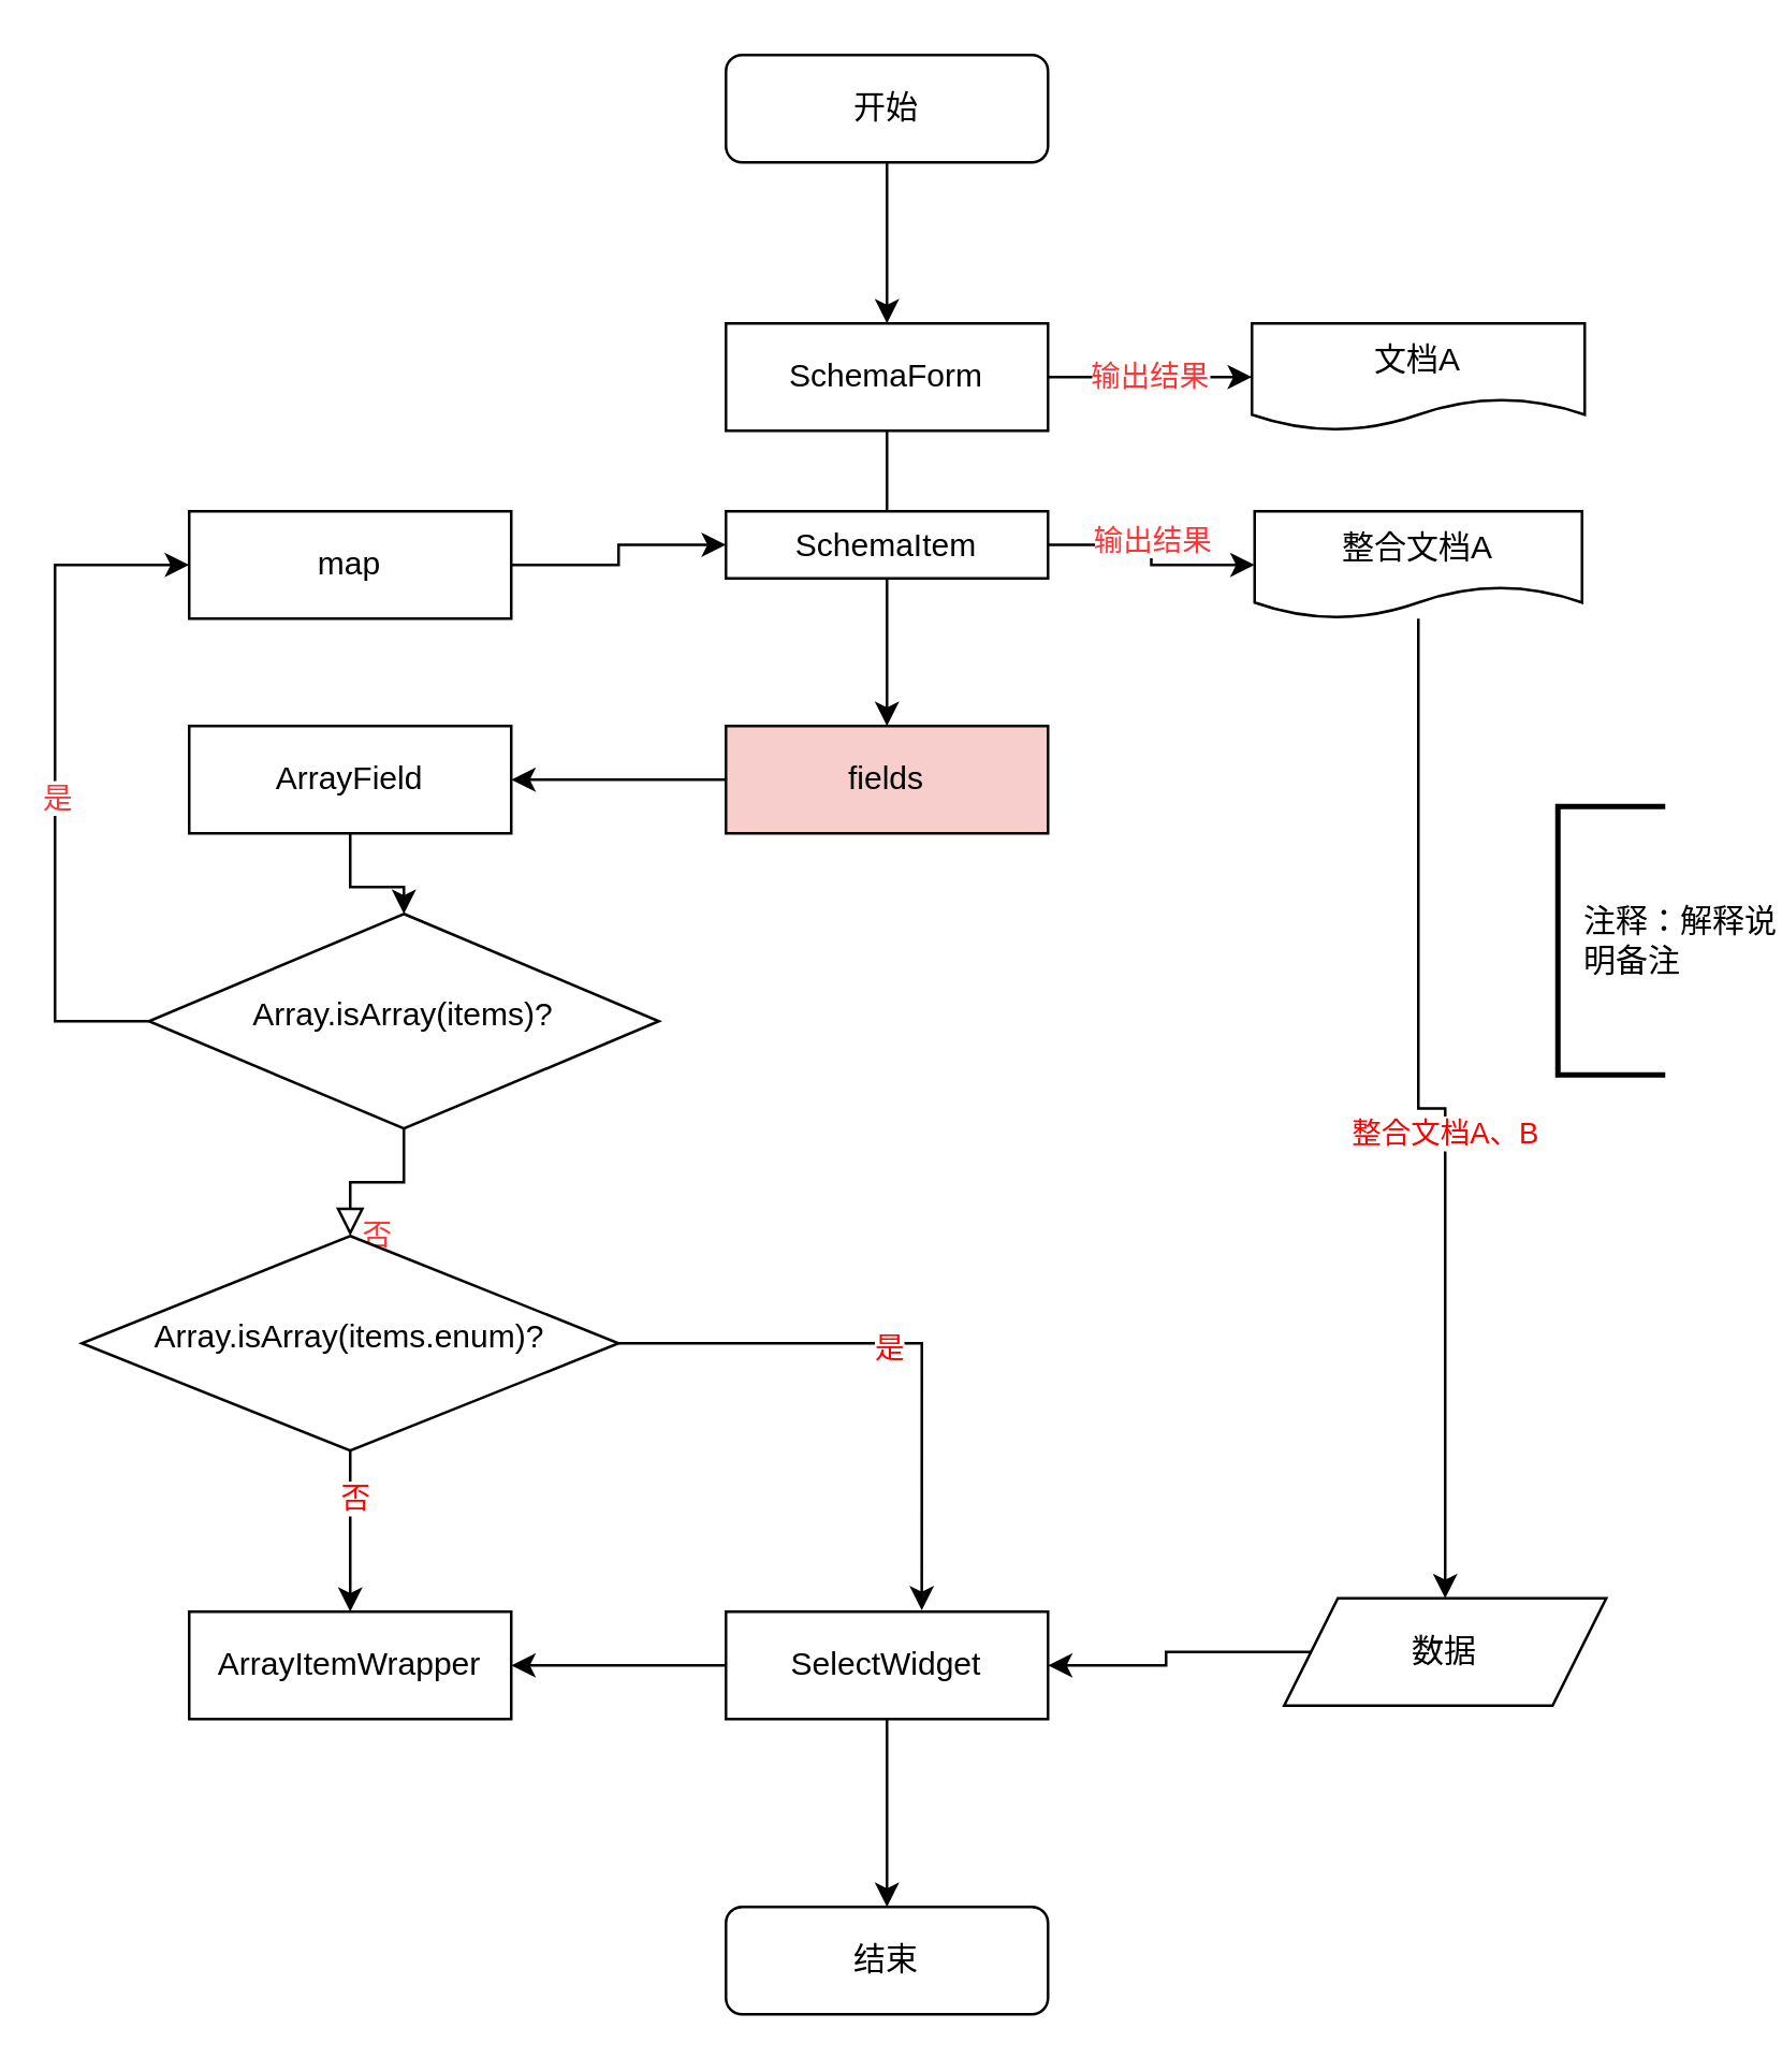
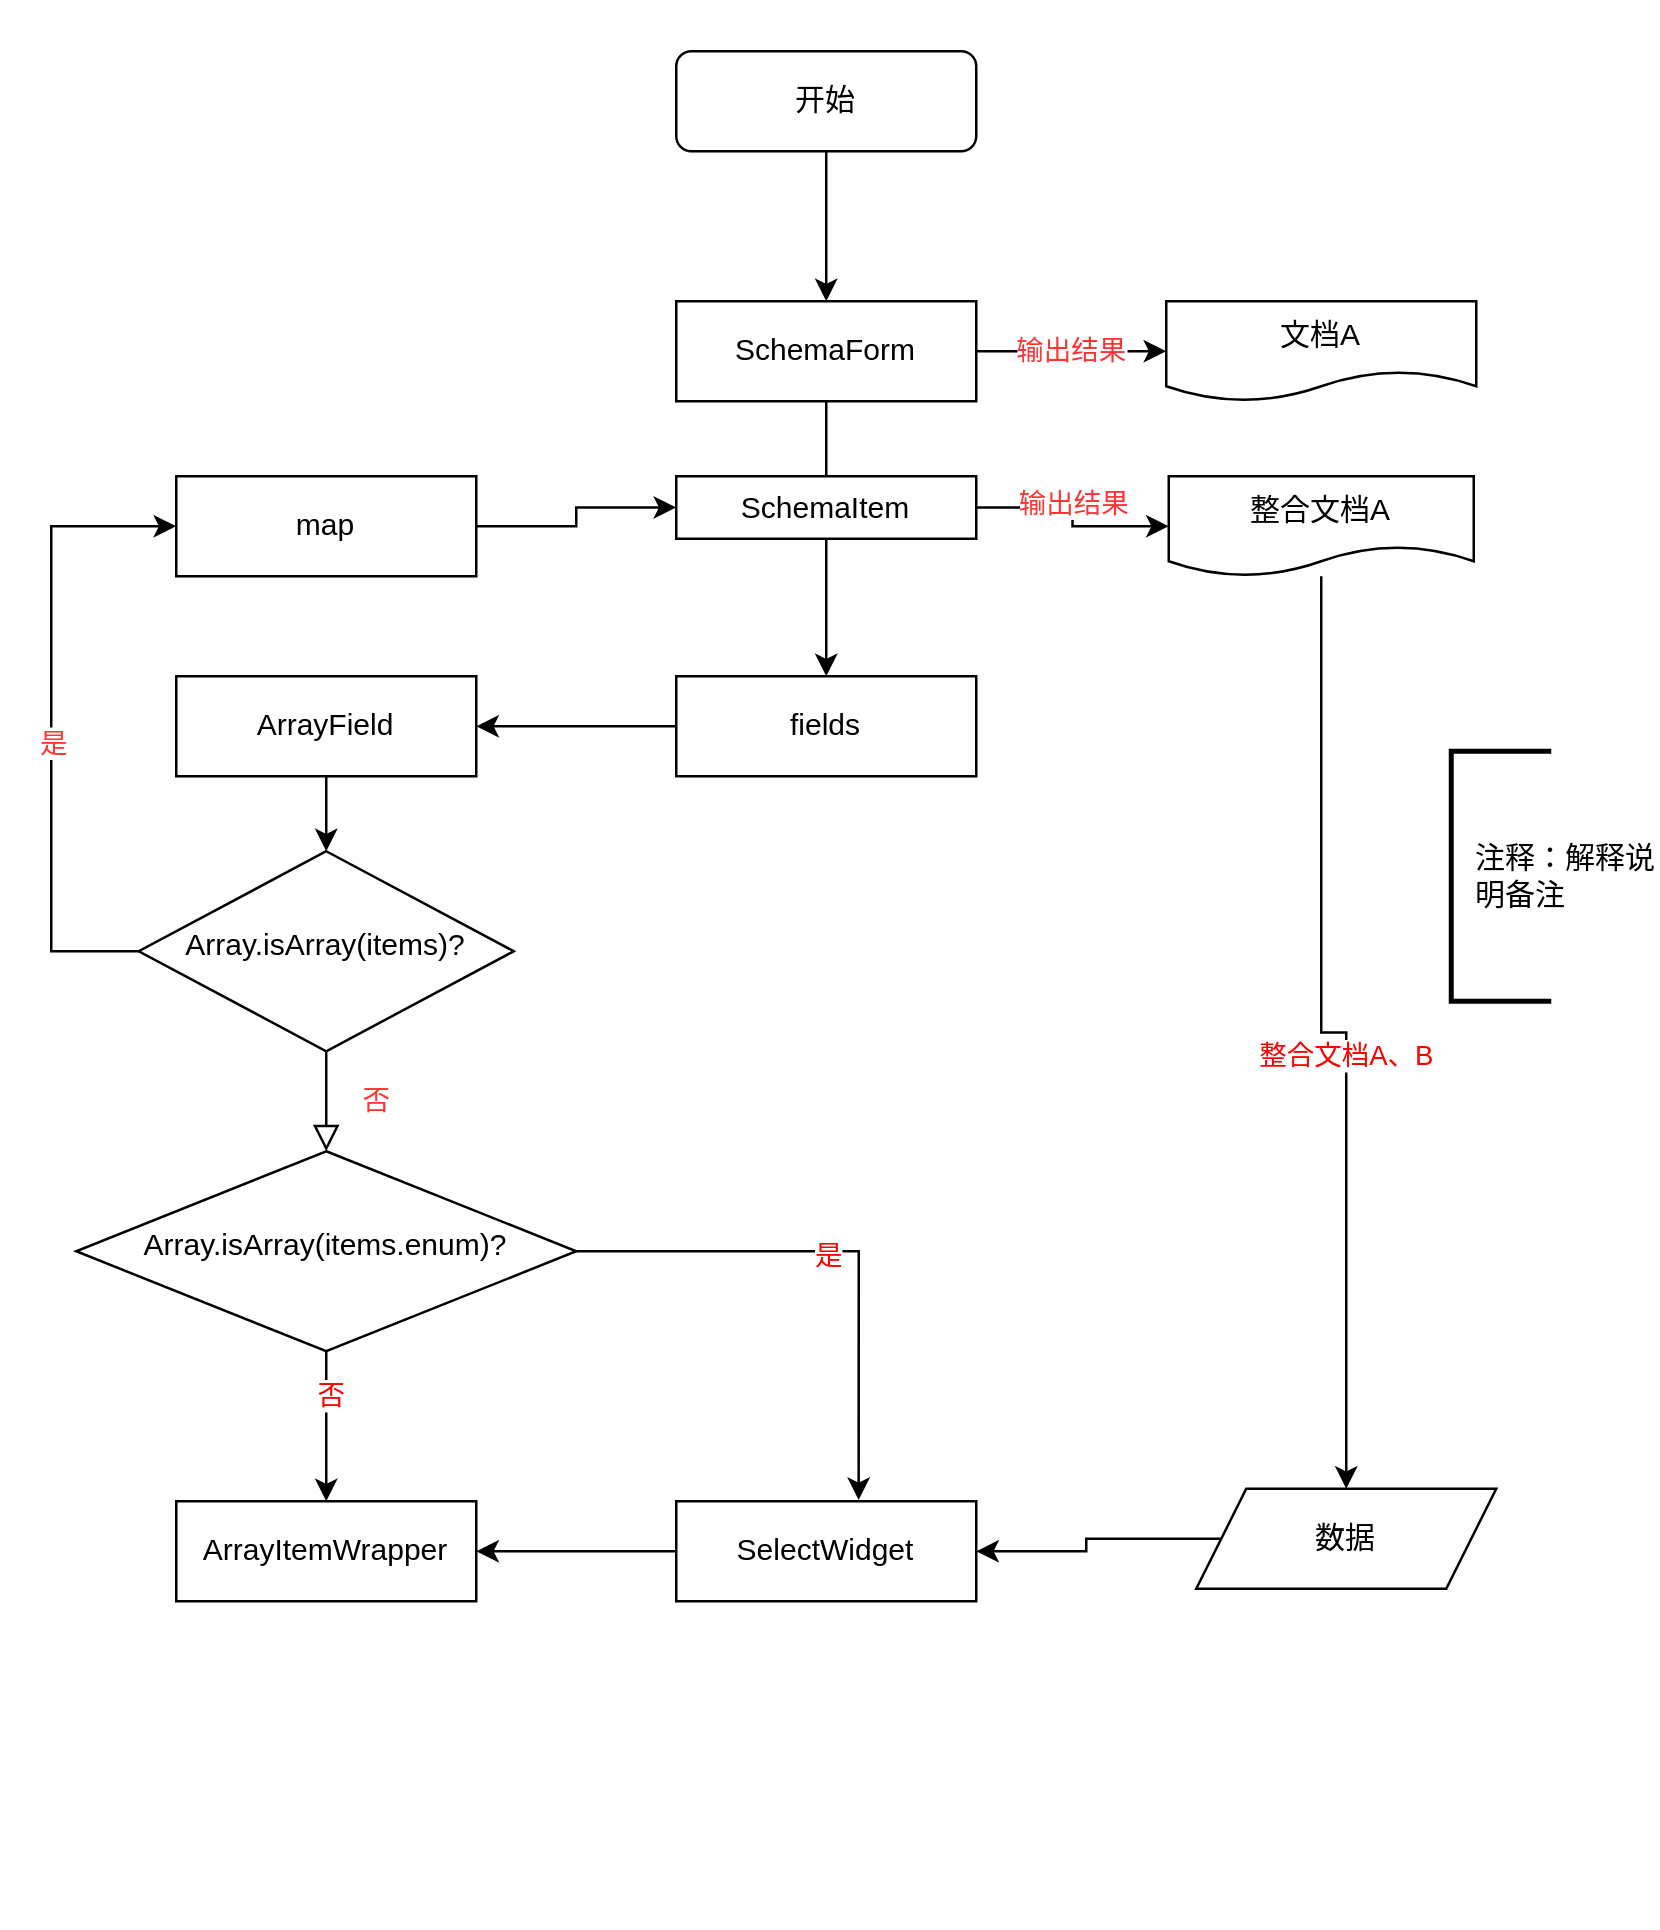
- <mxCell id="26" value="fields" style="rounded=0;whiteSpace=wrap;html=1;fillColor=#f8cecc;" vertex="1" parent="1"><mxGeometry x="270" y="270" width="120" height="40" as="geometry" /></mxCell>
+ <mxCell id="26" value="fields" style="rounded=0;whiteSpace=wrap;html=1;" vertex="1" parent="1"><mxGeometry x="270" y="270" width="120" height="40" as="geometry" /></mxCell>
- <mxCell id="7" value="Array.isArray(items)?" style="rhombus;whiteSpace=wrap;html=1;shadow=0;fontFamily=Helvetica;fontSize=12;align=center;strokeWidth=1;spacing=6;spacingTop=-4;" parent="1" vertex="1"><mxGeometry x="55" y="340" width="190" height="80" as="geometry" /></mxCell>
+ <mxCell id="7" value="Array.isArray(items)?" style="rhombus;whiteSpace=wrap;html=1;shadow=0;fontFamily=Helvetica;fontSize=12;align=center;strokeWidth=1;spacing=6;spacingTop=-4;" parent="1" vertex="1"><mxGeometry x="55" y="340" width="150" height="80" as="geometry" /></mxCell>
- <mxCell id="34" style="edgeStyle=orthogonalEdgeStyle;rounded=0;orthogonalLoop=1;jettySize=auto;html=1;entryX=0.5;entryY=0;entryDx=0;entryDy=0;" edge="1" parent="1" source="36" target="13"><mxGeometry relative="1" as="geometry"><mxPoint x="340" y="710" as="targetPoint" /><Array as="points" /></mxGeometry></mxCell>
- <mxCell id="13" value="结束" style="rounded=1;whiteSpace=wrap;html=1;fontSize=12;glass=0;strokeWidth=1;shadow=0;" parent="1" vertex="1"><mxGeometry x="270" y="710" width="120" height="40" as="geometry" /></mxCell>
